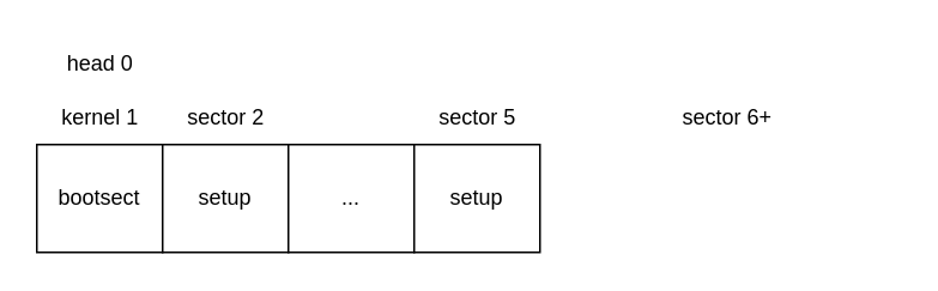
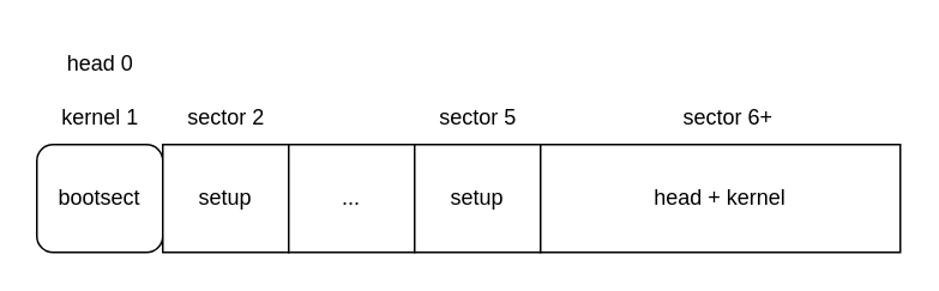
- <mxCell id="2" value="bootsect" style="rounded=0;whiteSpace=wrap;html=1;" vertex="1" parent="1"><mxGeometry x="20" y="80" width="70" height="60" as="geometry" /></mxCell>
+ <mxCell id="2" value="bootsect" style="whiteSpace=wrap;html=1;rounded=1;" vertex="1" parent="1"><mxGeometry x="20" y="80" width="70" height="60" as="geometry" /></mxCell>
+ <mxCell id="10" value="head + kernel" style="rounded=0;whiteSpace=wrap;html=1;" vertex="1" parent="1"><mxGeometry x="300" y="80" width="200" height="60" as="geometry" /></mxCell>
